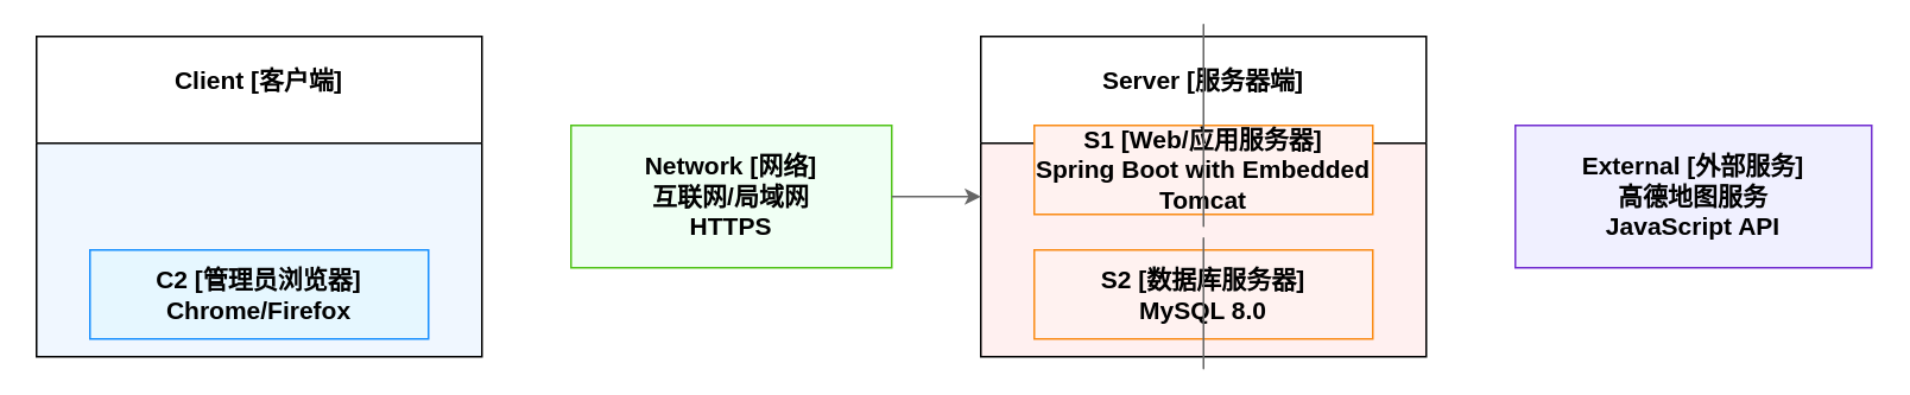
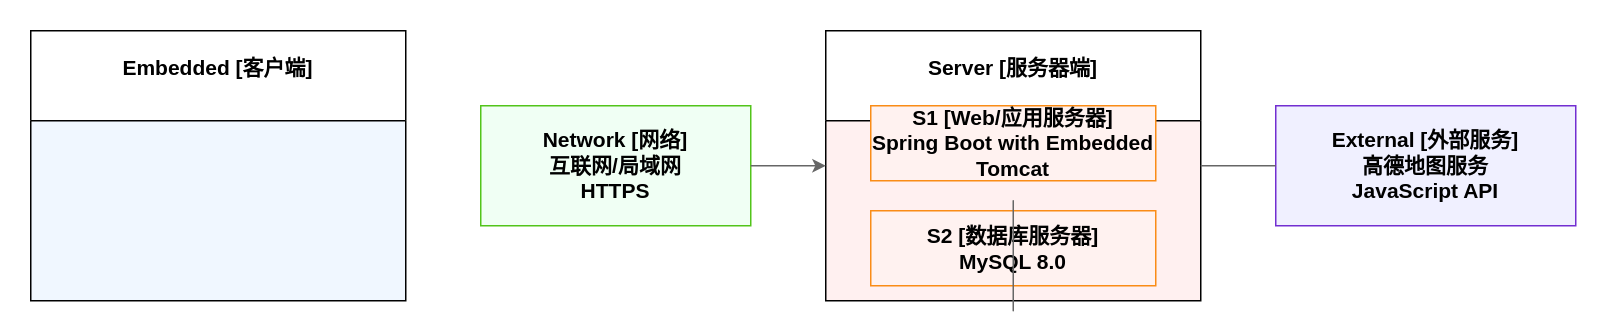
- <mxCell id="2" value="Client [客户端]" style="swimlane;swimlaneFillColor=#f0f7ff;swimlaneLineColor=#409eff;swimlaneTextColor=#333;align=center;verticalAlign=top;spacingTop=10;spacingLeft=10;spacingRight=10;spacingBottom=10;overflow=hidden;whiteSpace=wrap;startSize=60;fontSize=14;" vertex="1" parent="1"><mxGeometry x="20" y="20" width="250" height="180" as="geometry" /></mxCell>
+ <mxCell id="2" value="Embedded [客户端]" style="swimlane;swimlaneFillColor=#f0f7ff;swimlaneLineColor=#409eff;swimlaneTextColor=#333;align=center;verticalAlign=top;spacingTop=10;spacingLeft=10;spacingRight=10;spacingBottom=10;overflow=hidden;whiteSpace=wrap;startSize=60;fontSize=14;" vertex="1" parent="1"><mxGeometry x="20" y="20" width="250" height="180" as="geometry" /></mxCell>
- <mxCell id="10" style="edge;edgeStyle=orthogonalEdgeStyle;rounded=1;strokeColor=#666;strokeWidth=1;startArrow=none;endArrow=none;" edge="1" parent="1" source="5" target="6"><mxGeometry relative="1" as="geometry" /></mxCell>
+ <mxCell id="10" style="edge;edgeStyle=orthogonalEdgeStyle;rounded=1;strokeColor=#666;strokeWidth=1;startArrow=none;endArrow=none;" edge="1" parent="1" source="5" target="8"><mxGeometry relative="1" as="geometry" /></mxCell>
- <mxCell id="3" value="C2 [管理员浏览器]&#10;Chrome/Firefox" style="rect;fillColor=#e6f7ff;strokeColor=#1890ff;strokeWidth=1;align=center;verticalAlign=middle;whiteSpace=wrap;fontStyle=1;fontSize=14;" vertex="1" parent="2"><mxGeometry x="30" y="120" width="190" height="50" as="geometry" /></mxCell>
